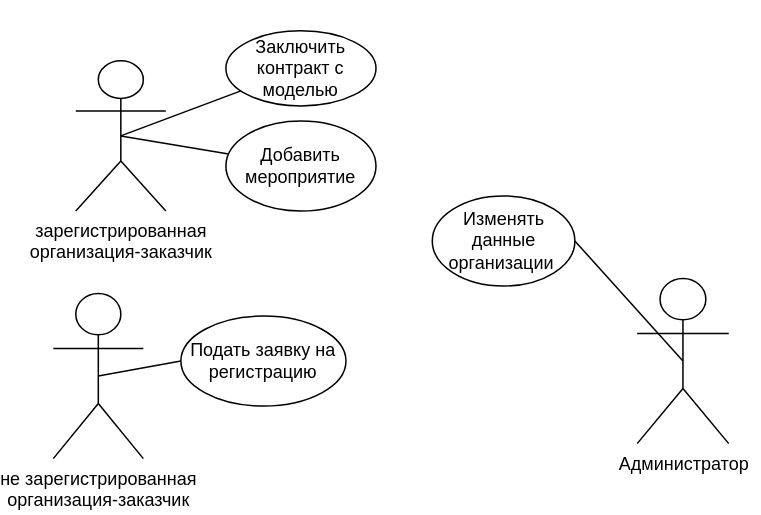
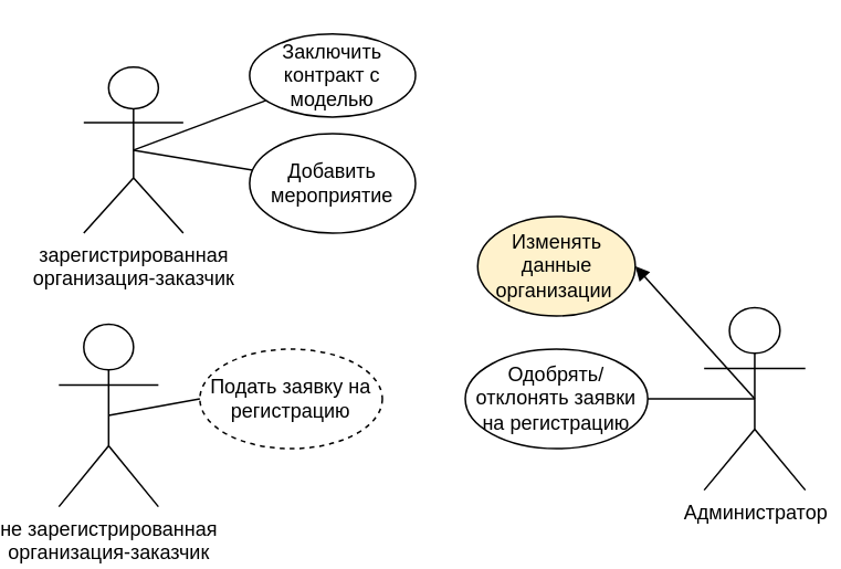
- <mxCell id="9" value="Изменять данные организации&amp;nbsp;" style="ellipse;whiteSpace=wrap;html=1;" parent="1" vertex="1"><mxGeometry x="272.5" y="130" width="95" height="60" as="geometry" /></mxCell>
+ <mxCell id="9" value="Изменять данные организации&amp;nbsp;" style="ellipse;whiteSpace=wrap;html=1;fillColor=#fff2cc;" parent="1" vertex="1"><mxGeometry x="272.5" y="130" width="95" height="60" as="geometry" /></mxCell>
- <mxCell id="11" value="" style="endArrow=none;html=1;rounded=0;entryX=1;entryY=0.5;entryDx=0;entryDy=0;exitX=0.5;exitY=0.5;exitDx=0;exitDy=0;exitPerimeter=0;" parent="1" source="10" target="9" edge="1"><mxGeometry width="50" height="50" relative="1" as="geometry"><mxPoint x="215" y="200" as="sourcePoint" /><mxPoint x="265" y="150" as="targetPoint" /></mxGeometry></mxCell>
+ <mxCell id="11" value="" style="endArrow=block;html=1;rounded=0;entryX=1;entryY=0.5;entryDx=0;entryDy=0;exitX=0.5;exitY=0.5;exitDx=0;exitDy=0;exitPerimeter=0;" parent="1" source="10" target="9" edge="1"><mxGeometry width="50" height="50" relative="1" as="geometry"><mxPoint x="215" y="200" as="sourcePoint" /><mxPoint x="265" y="150" as="targetPoint" /></mxGeometry></mxCell>
- <mxCell id="2" value="Подать заявку на регистрацию" style="ellipse;whiteSpace=wrap;html=1;" parent="1" vertex="1"><mxGeometry x="105" y="210" width="110" height="60" as="geometry" /></mxCell>
+ <mxCell id="2" value="Подать заявку на регистрацию" style="ellipse;whiteSpace=wrap;html=1;dashed=1;" parent="1" vertex="1"><mxGeometry x="105" y="210" width="110" height="60" as="geometry" /></mxCell>
+ <mxCell id="4" value="Одобрять/отклонять заявки на регистрацию" style="ellipse;whiteSpace=wrap;html=1;" parent="1" vertex="1"><mxGeometry x="265" y="210" width="110" height="60" as="geometry" /></mxCell>
+ <mxCell id="12" value="" style="endArrow=none;html=1;rounded=0;exitX=1;exitY=0.5;exitDx=0;exitDy=0;entryX=0.5;entryY=0.5;entryDx=0;entryDy=0;entryPerimeter=0;" parent="1" source="4" target="10" edge="1"><mxGeometry width="50" height="50" relative="1" as="geometry"><mxPoint x="215" y="200" as="sourcePoint" /><mxPoint x="265" y="150" as="targetPoint" /></mxGeometry></mxCell>
